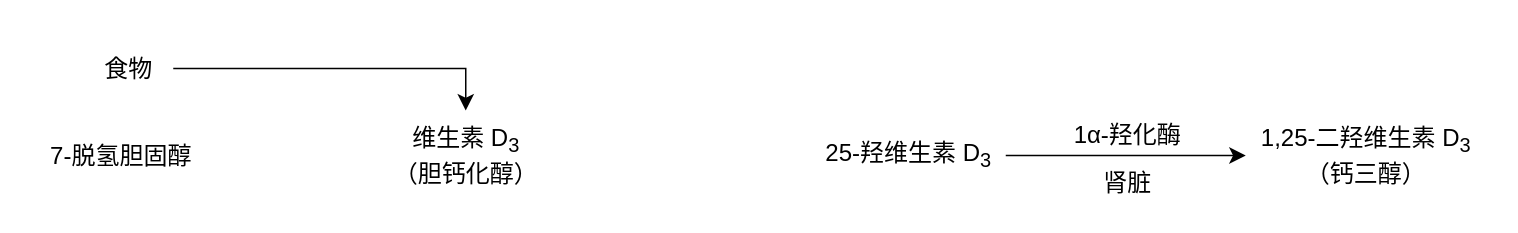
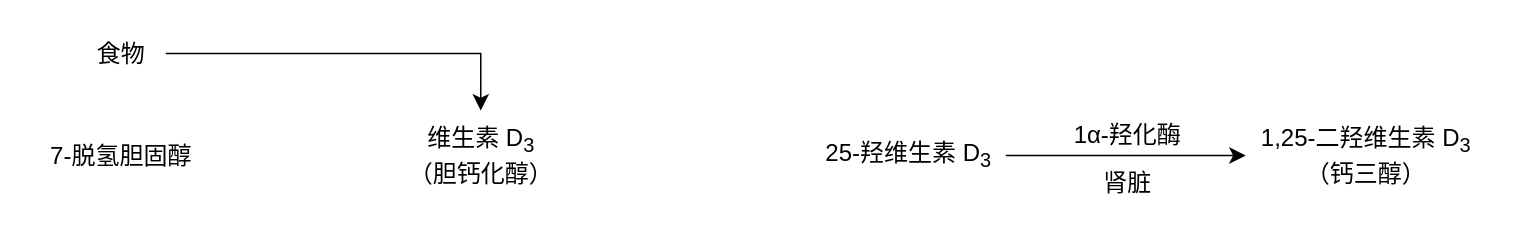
- <mxCell id="9" value="食物" style="text;html=1;align=center;verticalAlign=middle;resizable=0;points=[];autosize=1;strokeColor=none;fillColor=none;fontSize=16;" vertex="1" parent="1"><mxGeometry x="55" y="30" width="60" height="30" as="geometry" /></mxCell>
+ <mxCell id="9" value="食物" style="text;html=1;align=center;verticalAlign=middle;resizable=0;points=[];autosize=1;strokeColor=none;fillColor=none;fontSize=16;" vertex="1" parent="1"><mxGeometry x="50" y="20" width="60" height="30" as="geometry" /></mxCell>
- <mxCell id="2" value="维生素 D&lt;sub&gt;3&lt;/sub&gt;&lt;br&gt;（胆钙化醇）" style="text;html=1;align=center;verticalAlign=middle;resizable=0;points=[];autosize=1;strokeColor=none;fillColor=none;fontSize=16;" vertex="1" parent="1"><mxGeometry x="250" y="73" width="120" height="60" as="geometry" /></mxCell>
+ <mxCell id="2" value="维生素 D&lt;sub&gt;3&lt;/sub&gt;&lt;br&gt;（胆钙化醇）" style="text;html=1;align=center;verticalAlign=middle;resizable=0;points=[];autosize=1;strokeColor=none;fillColor=none;fontSize=16;" vertex="1" parent="1"><mxGeometry x="260" y="73" width="120" height="60" as="geometry" /></mxCell>
